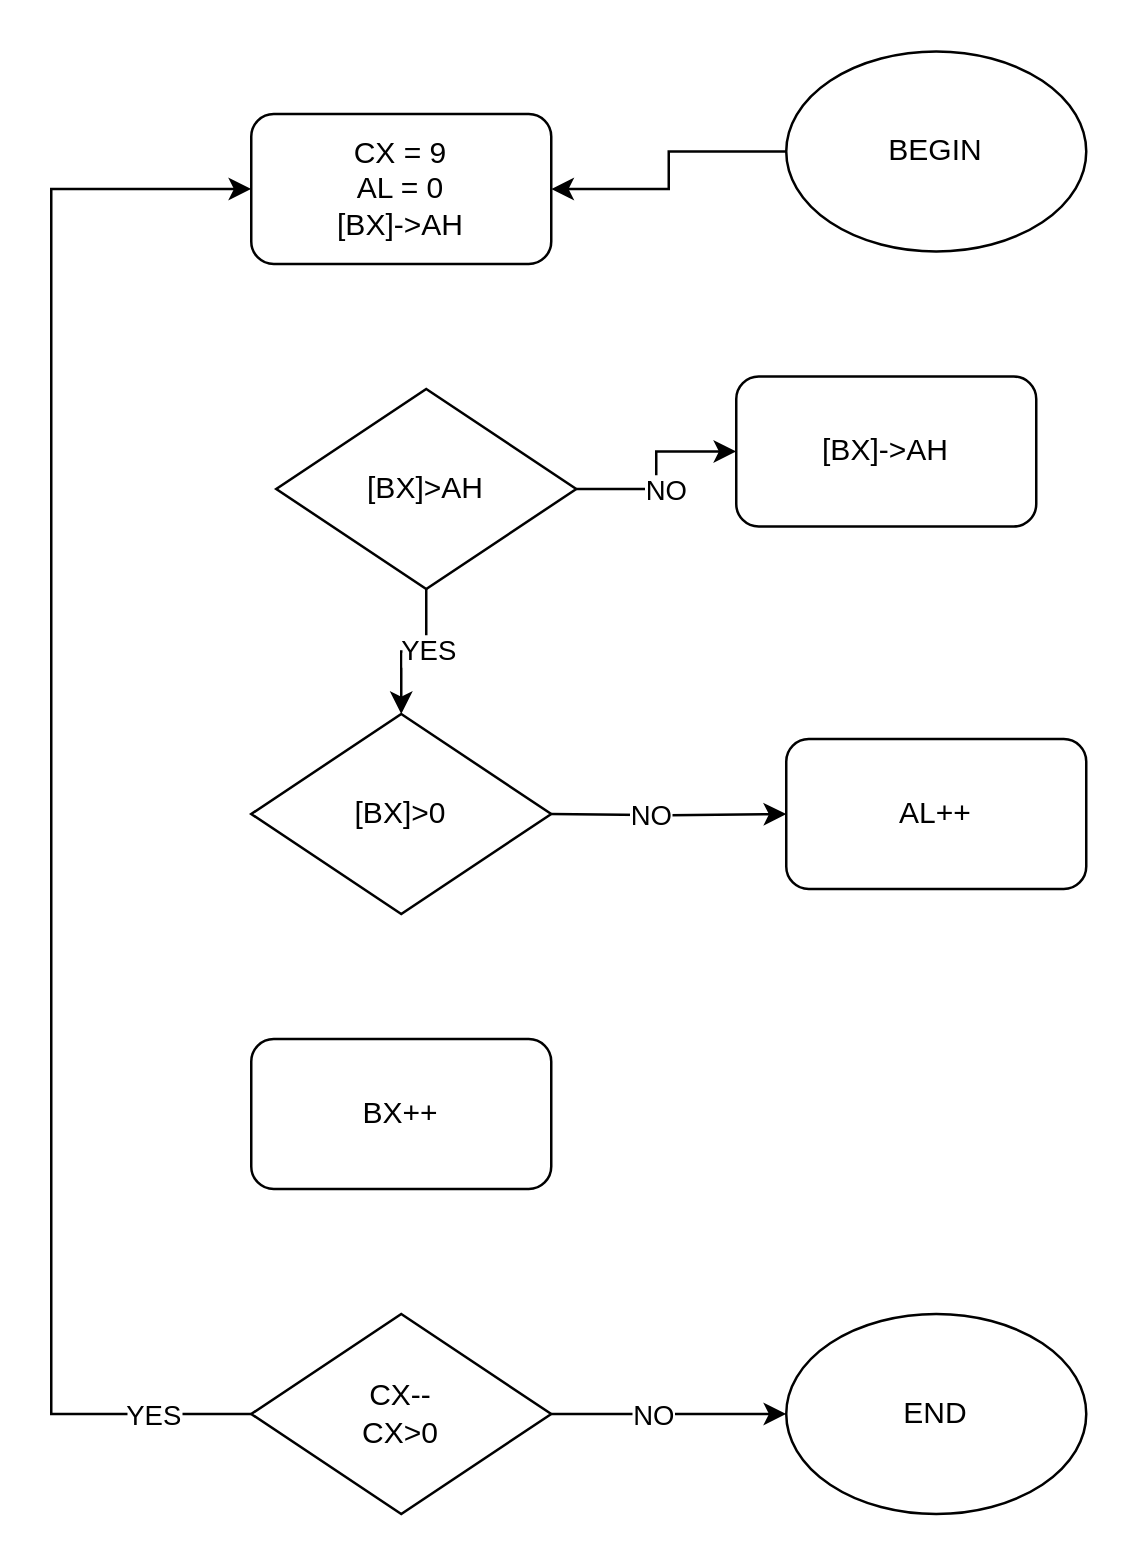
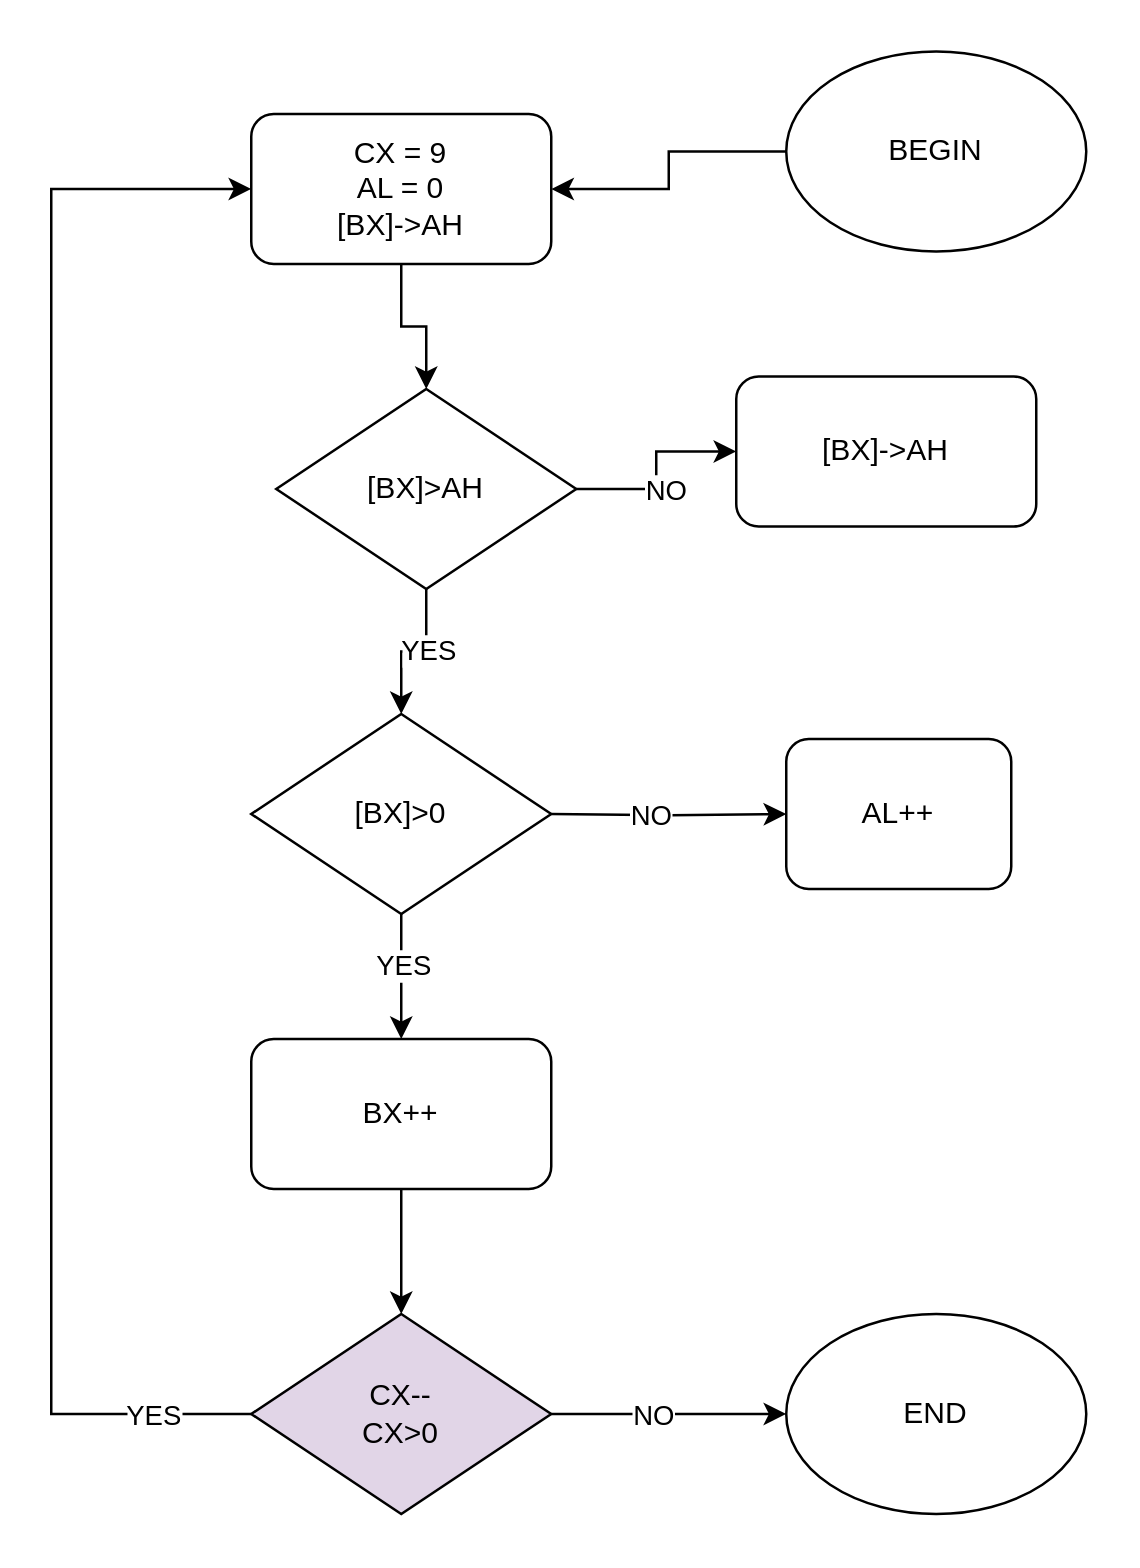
+ <mxCell id="2" value="" style="edgeStyle=orthogonalEdgeStyle;rounded=0;orthogonalLoop=1;jettySize=auto;html=1;" edge="1" parent="1" source="3" target="9"><mxGeometry relative="1" as="geometry" /></mxCell>
- <mxCell id="18" value="AL++" style="rounded=1;whiteSpace=wrap;html=1;" vertex="1" parent="1"><mxGeometry x="314" y="295" width="120" height="60" as="geometry" /></mxCell>
+ <mxCell id="18" value="AL++" style="rounded=1;whiteSpace=wrap;html=1;" vertex="1" parent="1"><mxGeometry x="314" y="295" width="90" height="60" as="geometry" /></mxCell>
+ <mxCell id="10" value="" style="edgeStyle=orthogonalEdgeStyle;rounded=0;orthogonalLoop=1;jettySize=auto;html=1;entryX=0.5;entryY=0;entryDx=0;entryDy=0;" edge="1" parent="1" source="12" target="17"><mxGeometry relative="1" as="geometry"><mxPoint x="160" y="415" as="targetPoint" /></mxGeometry></mxCell>
+ <mxCell id="11" value="YES" style="edgeLabel;html=1;align=center;verticalAlign=middle;resizable=0;points=[];" vertex="1" connectable="0" parent="10"><mxGeometry x="-0.25" y="2" relative="1" as="geometry"><mxPoint x="-2" y="1" as="offset" /></mxGeometry></mxCell>
+ <mxCell id="16" value="" style="edgeStyle=orthogonalEdgeStyle;rounded=0;orthogonalLoop=1;jettySize=auto;html=1;" edge="1" parent="1" source="17" target="15"><mxGeometry relative="1" as="geometry" /></mxCell>
- <mxCell id="15" value="CX--&lt;br&gt;CX&amp;gt;0" style="rhombus;whiteSpace=wrap;html=1;" vertex="1" parent="1"><mxGeometry x="100" y="525" width="120" height="80" as="geometry" /></mxCell>
+ <mxCell id="15" value="CX--&lt;br&gt;CX&amp;gt;0" style="rhombus;whiteSpace=wrap;html=1;fillColor=#e1d5e7;" vertex="1" parent="1"><mxGeometry x="100" y="525" width="120" height="80" as="geometry" /></mxCell>
